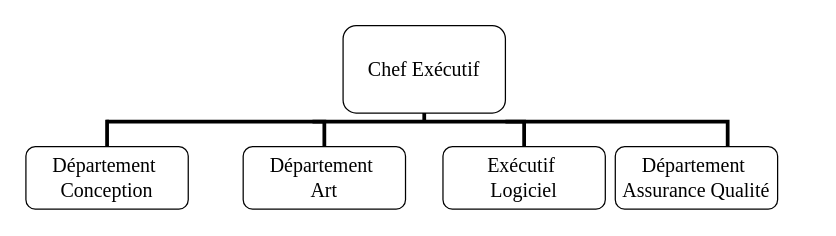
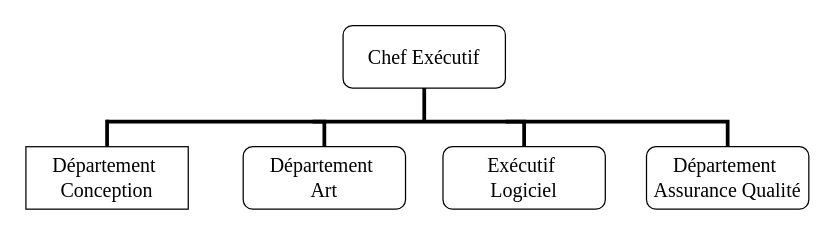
- <mxCell id="2" value="&lt;span id=&quot;docs-internal-guid-5701f1ad-7fff-5b22-7653-59b4411e27bc&quot;&gt;&lt;span style=&quot;font-size: 12pt; font-family: &amp;quot;Times New Roman&amp;quot;, serif; background-color: transparent; font-variant-numeric: normal; font-variant-east-asian: normal; font-variant-alternates: normal; font-variant-position: normal; font-variant-emoji: normal; vertical-align: baseline; white-space-collapse: preserve;&quot;&gt;Chef Exécutif&lt;/span&gt;&lt;/span&gt;" style="rounded=1;whiteSpace=wrap;html=1;" parent="1" vertex="1"><mxGeometry x="274" y="20" width="130" height="70" as="geometry" /></mxCell>
+ <mxCell id="2" value="&lt;span id=&quot;docs-internal-guid-5701f1ad-7fff-5b22-7653-59b4411e27bc&quot;&gt;&lt;span style=&quot;font-size: 12pt; font-family: &amp;quot;Times New Roman&amp;quot;, serif; background-color: transparent; font-variant-numeric: normal; font-variant-east-asian: normal; font-variant-alternates: normal; font-variant-position: normal; font-variant-emoji: normal; vertical-align: baseline; white-space-collapse: preserve;&quot;&gt;Chef Exécutif&lt;/span&gt;&lt;/span&gt;" style="rounded=1;whiteSpace=wrap;html=1;" parent="1" vertex="1"><mxGeometry x="274" y="20" width="130" height="50" as="geometry" /></mxCell>
- <mxCell id="10" value="&lt;span id=&quot;docs-internal-guid-8df40b65-7fff-0020-3b9b-c34b934b1495&quot;&gt;&lt;span style=&quot;font-size: 12pt; font-family: &amp;quot;Times New Roman&amp;quot;, serif; background-color: transparent; font-variant-numeric: normal; font-variant-east-asian: normal; font-variant-alternates: normal; font-variant-position: normal; font-variant-emoji: normal; vertical-align: baseline; white-space-collapse: preserve;&quot;&gt;Département &lt;/span&gt;&lt;/span&gt;&lt;div&gt;&lt;span&gt;&lt;span style=&quot;font-size: 12pt; font-family: &amp;quot;Times New Roman&amp;quot;, serif; background-color: transparent; font-variant-numeric: normal; font-variant-east-asian: normal; font-variant-alternates: normal; font-variant-position: normal; font-variant-emoji: normal; vertical-align: baseline; white-space-collapse: preserve;&quot;&gt;Conception&lt;/span&gt;&lt;/span&gt;&lt;/div&gt;" style="rounded=1;whiteSpace=wrap;html=1;" parent="1" vertex="1"><mxGeometry x="20" y="117" width="130" height="50" as="geometry" /></mxCell>
+ <mxCell id="10" value="&lt;span id=&quot;docs-internal-guid-8df40b65-7fff-0020-3b9b-c34b934b1495&quot;&gt;&lt;span style=&quot;font-size: 12pt; font-family: &amp;quot;Times New Roman&amp;quot;, serif; background-color: transparent; font-variant-numeric: normal; font-variant-east-asian: normal; font-variant-alternates: normal; font-variant-position: normal; font-variant-emoji: normal; vertical-align: baseline; white-space-collapse: preserve;&quot;&gt;Département &lt;/span&gt;&lt;/span&gt;&lt;div&gt;&lt;span&gt;&lt;span style=&quot;font-size: 12pt; font-family: &amp;quot;Times New Roman&amp;quot;, serif; background-color: transparent; font-variant-numeric: normal; font-variant-east-asian: normal; font-variant-alternates: normal; font-variant-position: normal; font-variant-emoji: normal; vertical-align: baseline; white-space-collapse: preserve;&quot;&gt;Conception&lt;/span&gt;&lt;/span&gt;&lt;/div&gt;" style="whiteSpace=wrap;html=1;rounded=0;" parent="1" vertex="1"><mxGeometry x="20" y="117" width="130" height="50" as="geometry" /></mxCell>
- <mxCell id="8" value="&lt;span id=&quot;docs-internal-guid-8df40b65-7fff-0020-3b9b-c34b934b1495&quot;&gt;&lt;span style=&quot;font-size: 12pt; font-family: &amp;quot;Times New Roman&amp;quot;, serif; background-color: transparent; font-variant-numeric: normal; font-variant-east-asian: normal; font-variant-alternates: normal; font-variant-position: normal; font-variant-emoji: normal; vertical-align: baseline; white-space-collapse: preserve;&quot;&gt;Département &lt;/span&gt;&lt;/span&gt;&lt;div&gt;&lt;span&gt;&lt;span style=&quot;font-size: 12pt; font-family: &amp;quot;Times New Roman&amp;quot;, serif; background-color: transparent; font-variant-numeric: normal; font-variant-east-asian: normal; font-variant-alternates: normal; font-variant-position: normal; font-variant-emoji: normal; vertical-align: baseline; white-space-collapse: preserve;&quot;&gt;Assurance Qualit&lt;/span&gt;&lt;/span&gt;&lt;span style=&quot;font-family: &amp;quot;Times New Roman&amp;quot;, serif; font-size: 16px; white-space-collapse: preserve; background-color: transparent; color: light-dark(rgb(0, 0, 0), rgb(255, 255, 255));&quot;&gt;é&lt;/span&gt;&lt;/div&gt;" style="rounded=1;whiteSpace=wrap;html=1;" parent="1" vertex="1"><mxGeometry x="492" y="117" width="130" height="50" as="geometry" /></mxCell>
+ <mxCell id="8" value="&lt;span id=&quot;docs-internal-guid-8df40b65-7fff-0020-3b9b-c34b934b1495&quot;&gt;&lt;span style=&quot;font-size: 12pt; font-family: &amp;quot;Times New Roman&amp;quot;, serif; background-color: transparent; font-variant-numeric: normal; font-variant-east-asian: normal; font-variant-alternates: normal; font-variant-position: normal; font-variant-emoji: normal; vertical-align: baseline; white-space-collapse: preserve;&quot;&gt;Département &lt;/span&gt;&lt;/span&gt;&lt;div&gt;&lt;span&gt;&lt;span style=&quot;font-size: 12pt; font-family: &amp;quot;Times New Roman&amp;quot;, serif; background-color: transparent; font-variant-numeric: normal; font-variant-east-asian: normal; font-variant-alternates: normal; font-variant-position: normal; font-variant-emoji: normal; vertical-align: baseline; white-space-collapse: preserve;&quot;&gt;Assurance Qualit&lt;/span&gt;&lt;/span&gt;&lt;span style=&quot;font-family: &amp;quot;Times New Roman&amp;quot;, serif; font-size: 16px; white-space-collapse: preserve; background-color: transparent; color: light-dark(rgb(0, 0, 0), rgb(255, 255, 255));&quot;&gt;é&lt;/span&gt;&lt;/div&gt;" style="rounded=1;whiteSpace=wrap;html=1;" parent="1" vertex="1"><mxGeometry x="517" y="117" width="130" height="50" as="geometry" /></mxCell>
